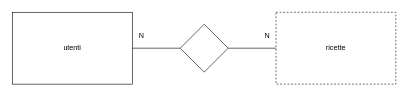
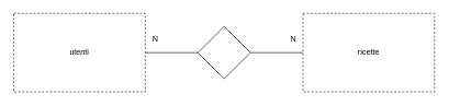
- <mxCell id="2" value="utenti" style="rounded=0;whiteSpace=wrap;html=1;" vertex="1" parent="1"><mxGeometry x="20" y="20" width="200" height="120" as="geometry" /></mxCell>
+ <mxCell id="2" value="utenti" style="rounded=0;whiteSpace=wrap;html=1;dashed=1;" vertex="1" parent="1"><mxGeometry x="20" y="20" width="200" height="120" as="geometry" /></mxCell>
